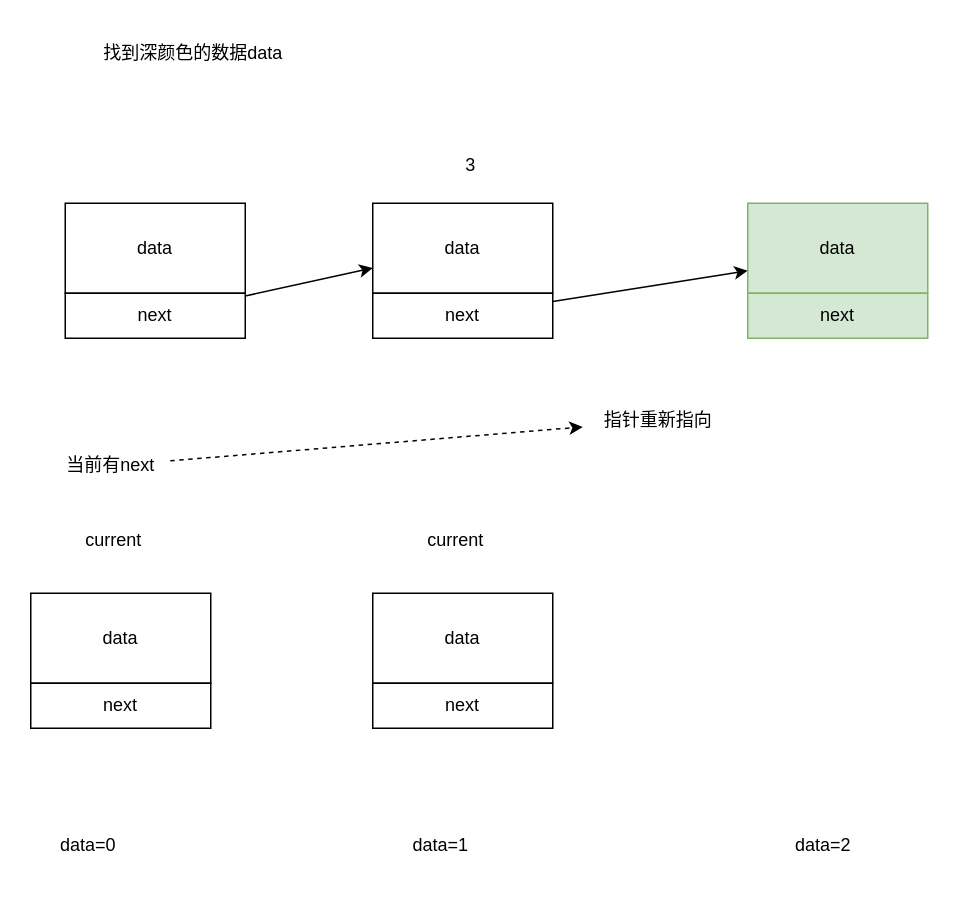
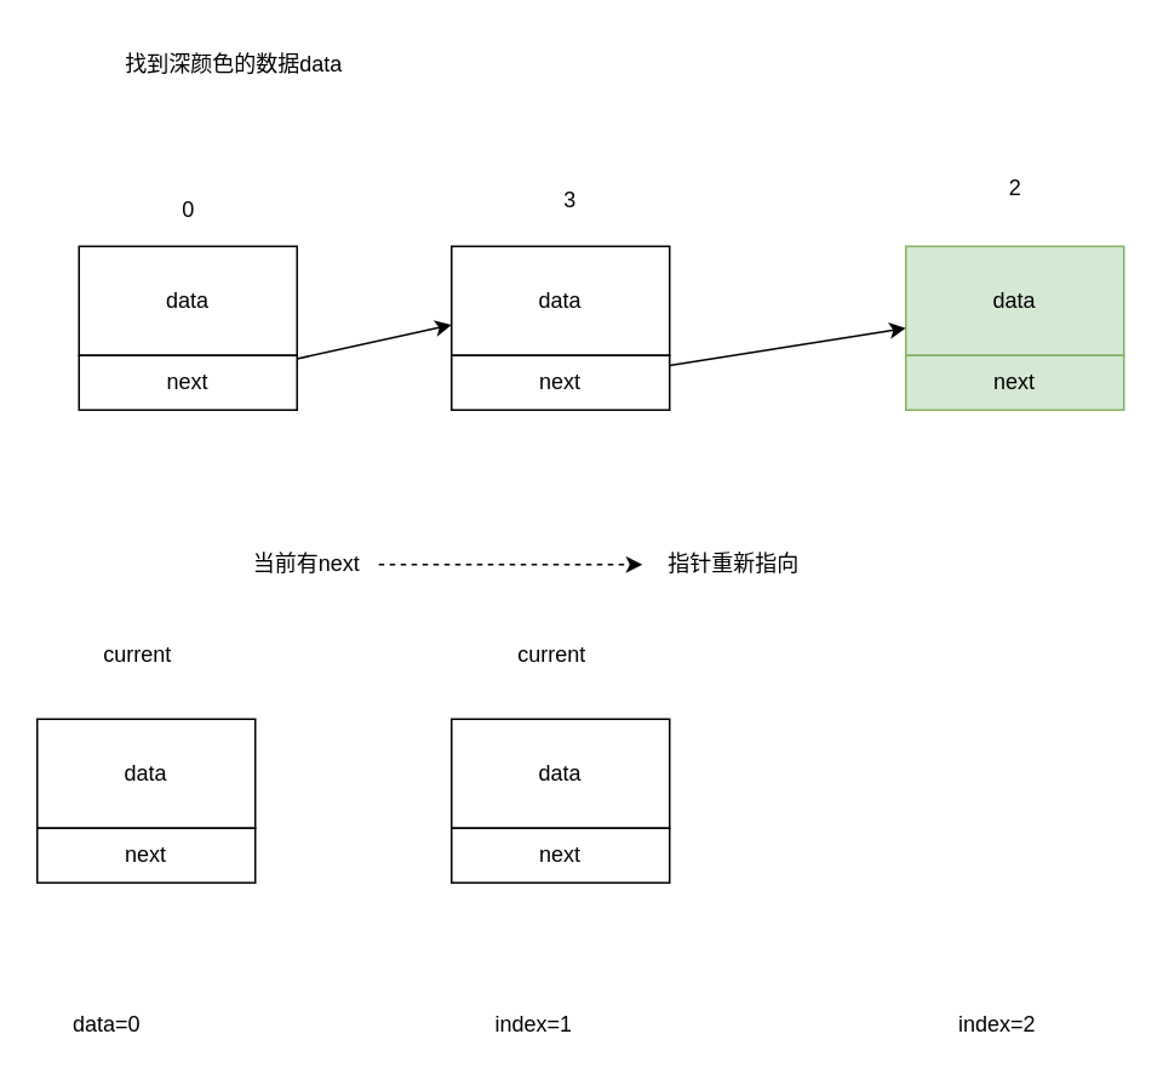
+ <mxCell id="9" value="2" style="text;html=1;align=center;verticalAlign=middle;resizable=0;points=[];autosize=1;strokeColor=none;fillColor=none;" vertex="1" parent="6"><mxGeometry x="45" y="13" width="30" height="30" as="geometry" /></mxCell>
+ <mxCell id="5" value="0" style="text;html=1;align=center;verticalAlign=middle;resizable=0;points=[];autosize=1;strokeColor=none;fillColor=none;" parent="1" vertex="1"><mxGeometry x="88" y="100" width="30" height="30" as="geometry" /></mxCell>
- <mxCell id="26" value="指针重新指向" style="text;html=1;align=center;verticalAlign=middle;resizable=0;points=[];autosize=1;strokeColor=none;fillColor=none;" parent="1" vertex="1"><mxGeometry x="388" y="265" width="100" height="30" as="geometry" /></mxCell>
+ <mxCell id="26" value="指针重新指向" style="text;html=1;align=center;verticalAlign=middle;resizable=0;points=[];autosize=1;strokeColor=none;fillColor=none;" parent="1" vertex="1"><mxGeometry x="353" y="295" width="100" height="30" as="geometry" /></mxCell>
- <mxCell id="25" value="当前有next" style="text;html=1;align=center;verticalAlign=middle;resizable=0;points=[];autosize=1;strokeColor=none;fillColor=none;" parent="1" vertex="1"><mxGeometry x="33" y="295" width="80" height="30" as="geometry" /></mxCell>
+ <mxCell id="25" value="当前有next" style="text;html=1;align=center;verticalAlign=middle;resizable=0;points=[];autosize=1;strokeColor=none;fillColor=none;" parent="1" vertex="1"><mxGeometry x="128" y="295" width="80" height="30" as="geometry" /></mxCell>
- <mxCell id="31" value="data=1" style="text;html=1;align=center;verticalAlign=middle;resizable=0;points=[];autosize=1;strokeColor=none;fillColor=none;" vertex="1" parent="1"><mxGeometry x="258" y="548" width="70" height="30" as="geometry" /></mxCell>
+ <mxCell id="31" value="index=1" style="text;html=1;align=center;verticalAlign=middle;resizable=0;points=[];autosize=1;strokeColor=none;fillColor=none;" vertex="1" parent="1"><mxGeometry x="258" y="548" width="70" height="30" as="geometry" /></mxCell>
- <mxCell id="30" value="data=2" style="text;html=1;align=center;verticalAlign=middle;resizable=0;points=[];autosize=1;strokeColor=none;fillColor=none;" vertex="1" parent="1"><mxGeometry x="513" y="548" width="70" height="30" as="geometry" /></mxCell>
+ <mxCell id="30" value="index=2" style="text;html=1;align=center;verticalAlign=middle;resizable=0;points=[];autosize=1;strokeColor=none;fillColor=none;" vertex="1" parent="1"><mxGeometry x="513" y="548" width="70" height="30" as="geometry" /></mxCell>
